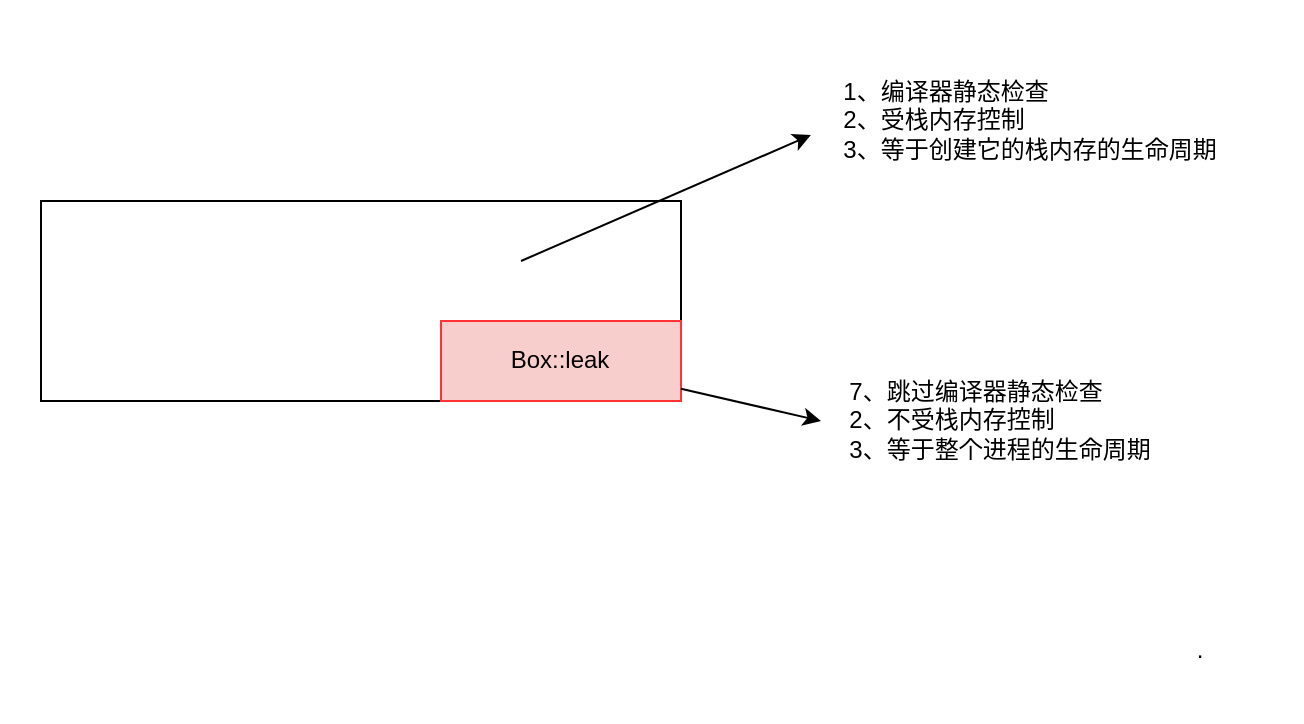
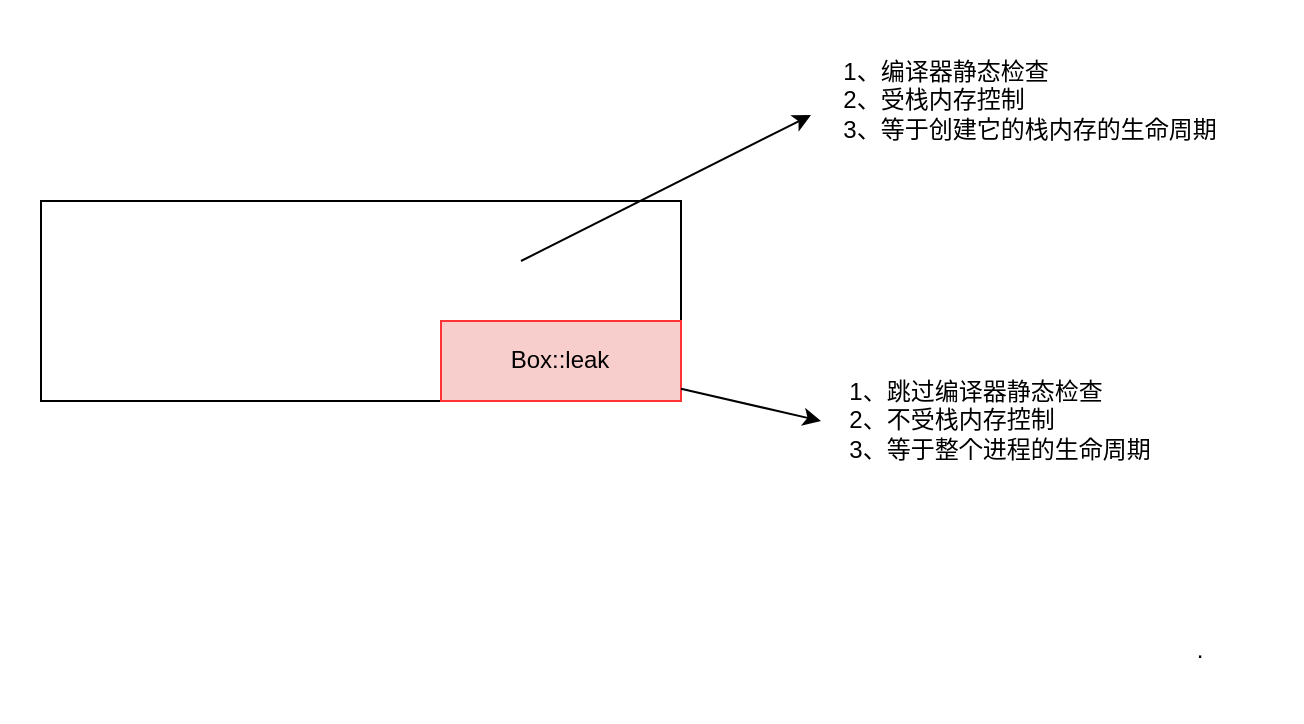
- <mxCell id="6" value="&lt;div style=&quot;text-align: left;&quot;&gt;&lt;span style=&quot;background-color: initial;&quot;&gt;1、编译器静态检查&lt;/span&gt;&lt;/div&gt;&lt;div style=&quot;text-align: left;&quot;&gt;&lt;span style=&quot;background-color: initial;&quot;&gt;2、受栈内存控制&lt;/span&gt;&lt;/div&gt;&lt;div style=&quot;text-align: left;&quot;&gt;&lt;span style=&quot;background-color: initial;&quot;&gt;3、等于创建它的栈内存的生命周期&lt;/span&gt;&lt;/div&gt;" style="text;html=1;strokeColor=none;fillColor=none;align=center;verticalAlign=middle;whiteSpace=wrap;rounded=0;" parent="1" vertex="1"><mxGeometry x="410" y="20" width="210" height="80" as="geometry" /></mxCell>
+ <mxCell id="6" value="&lt;div style=&quot;text-align: left;&quot;&gt;&lt;span style=&quot;background-color: initial;&quot;&gt;1、编译器静态检查&lt;/span&gt;&lt;/div&gt;&lt;div style=&quot;text-align: left;&quot;&gt;&lt;span style=&quot;background-color: initial;&quot;&gt;2、受栈内存控制&lt;/span&gt;&lt;/div&gt;&lt;div style=&quot;text-align: left;&quot;&gt;&lt;span style=&quot;background-color: initial;&quot;&gt;3、等于创建它的栈内存的生命周期&lt;/span&gt;&lt;/div&gt;" style="text;html=1;strokeColor=none;fillColor=none;align=center;verticalAlign=middle;whiteSpace=wrap;rounded=0;" parent="1" vertex="1"><mxGeometry x="410" y="10" width="210" height="80" as="geometry" /></mxCell>
- <mxCell id="7" value="&lt;div style=&quot;text-align: left;&quot;&gt;&lt;span style=&quot;background-color: initial;&quot;&gt;7、跳过编译器静态检查&lt;/span&gt;&lt;/div&gt;&lt;div style=&quot;text-align: left;&quot;&gt;&lt;span style=&quot;background-color: initial;&quot;&gt;2、不受栈内存控制&lt;/span&gt;&lt;/div&gt;&lt;div style=&quot;text-align: left;&quot;&gt;&lt;span style=&quot;background-color: initial;&quot;&gt;3、等于整个进程的生命周期&lt;/span&gt;&lt;/div&gt;" style="text;html=1;strokeColor=none;fillColor=none;align=center;verticalAlign=middle;whiteSpace=wrap;rounded=0;" parent="1" vertex="1"><mxGeometry x="400" y="170" width="200" height="80" as="geometry" /></mxCell>
+ <mxCell id="7" value="&lt;div style=&quot;text-align: left;&quot;&gt;&lt;span style=&quot;background-color: initial;&quot;&gt;1、跳过编译器静态检查&lt;/span&gt;&lt;/div&gt;&lt;div style=&quot;text-align: left;&quot;&gt;&lt;span style=&quot;background-color: initial;&quot;&gt;2、不受栈内存控制&lt;/span&gt;&lt;/div&gt;&lt;div style=&quot;text-align: left;&quot;&gt;&lt;span style=&quot;background-color: initial;&quot;&gt;3、等于整个进程的生命周期&lt;/span&gt;&lt;/div&gt;" style="text;html=1;strokeColor=none;fillColor=none;align=center;verticalAlign=middle;whiteSpace=wrap;rounded=0;" parent="1" vertex="1"><mxGeometry x="400" y="170" width="200" height="80" as="geometry" /></mxCell>
